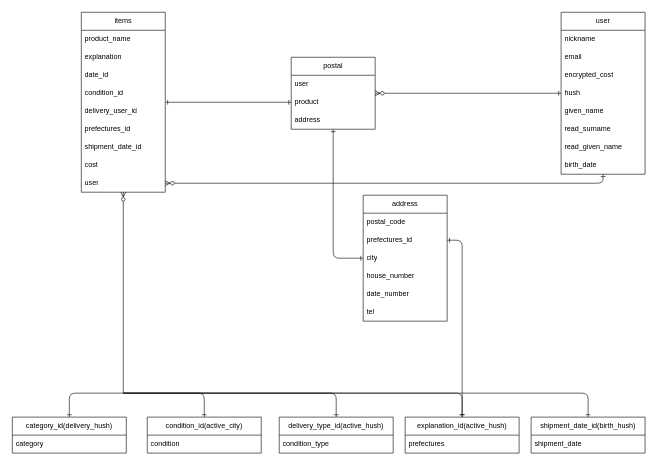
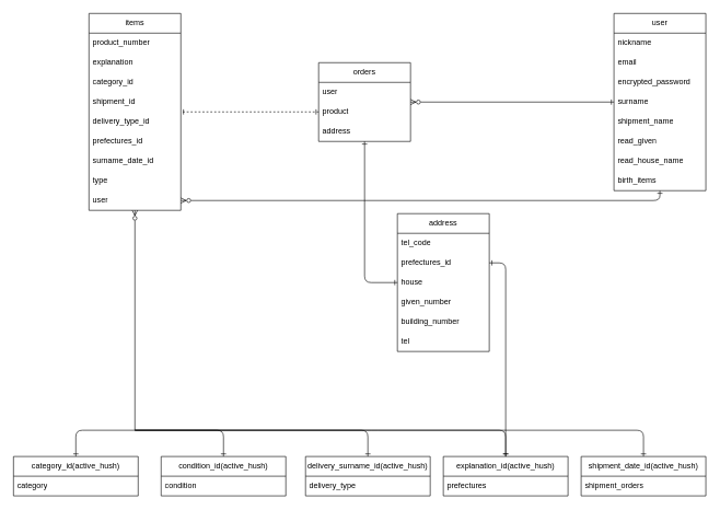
- <mxCell id="12" value="product_name" style="text;strokeColor=none;fillColor=none;align=left;verticalAlign=middle;spacingLeft=4;spacingRight=4;overflow=hidden;points=[[0,0.5],[1,0.5]];portConstraint=eastwest;rotatable=0;whiteSpace=wrap;html=1;" parent="11" vertex="1"><mxGeometry y="30" width="140" height="30" as="geometry" /></mxCell>
+ <mxCell id="12" value="product_number" style="text;strokeColor=none;fillColor=none;align=left;verticalAlign=middle;spacingLeft=4;spacingRight=4;overflow=hidden;points=[[0,0.5],[1,0.5]];portConstraint=eastwest;rotatable=0;whiteSpace=wrap;html=1;" parent="11" vertex="1"><mxGeometry y="30" width="140" height="30" as="geometry" /></mxCell>
- <mxCell id="29" value="postal" style="swimlane;fontStyle=0;childLayout=stackLayout;horizontal=1;startSize=30;horizontalStack=0;resizeParent=1;resizeParentMax=0;resizeLast=0;collapsible=1;marginBottom=0;whiteSpace=wrap;html=1;" parent="1" vertex="1"><mxGeometry x="485" y="95" width="140" height="120" as="geometry" /></mxCell>
+ <mxCell id="29" value="orders" style="swimlane;fontStyle=0;childLayout=stackLayout;horizontal=1;startSize=30;horizontalStack=0;resizeParent=1;resizeParentMax=0;resizeLast=0;collapsible=1;marginBottom=0;whiteSpace=wrap;html=1;" parent="1" vertex="1"><mxGeometry x="485" y="95" width="140" height="120" as="geometry" /></mxCell>
- <mxCell id="14" value="date_id" style="text;strokeColor=none;fillColor=none;align=left;verticalAlign=middle;spacingLeft=4;spacingRight=4;overflow=hidden;points=[[0,0.5],[1,0.5]];portConstraint=eastwest;rotatable=0;whiteSpace=wrap;html=1;" parent="11" vertex="1"><mxGeometry y="90" width="140" height="30" as="geometry" /></mxCell>
+ <mxCell id="14" value="category_id" style="text;strokeColor=none;fillColor=none;align=left;verticalAlign=middle;spacingLeft=4;spacingRight=4;overflow=hidden;points=[[0,0.5],[1,0.5]];portConstraint=eastwest;rotatable=0;whiteSpace=wrap;html=1;" parent="11" vertex="1"><mxGeometry y="90" width="140" height="30" as="geometry" /></mxCell>
- <mxCell id="5" value="encrypted_cost" style="text;strokeColor=none;fillColor=none;align=left;verticalAlign=middle;spacingLeft=4;spacingRight=4;overflow=hidden;points=[[0,0.5],[1,0.5]];portConstraint=eastwest;rotatable=0;whiteSpace=wrap;html=1;" parent="2" vertex="1"><mxGeometry y="90" width="140" height="30" as="geometry" /></mxCell>
+ <mxCell id="5" value="encrypted_password" style="text;strokeColor=none;fillColor=none;align=left;verticalAlign=middle;spacingLeft=4;spacingRight=4;overflow=hidden;points=[[0,0.5],[1,0.5]];portConstraint=eastwest;rotatable=0;whiteSpace=wrap;html=1;" parent="2" vertex="1"><mxGeometry y="90" width="140" height="30" as="geometry" /></mxCell>
- <mxCell id="15" value="condition_id" style="text;strokeColor=none;fillColor=none;align=left;verticalAlign=middle;spacingLeft=4;spacingRight=4;overflow=hidden;points=[[0,0.5],[1,0.5]];portConstraint=eastwest;rotatable=0;whiteSpace=wrap;html=1;" parent="11" vertex="1"><mxGeometry y="120" width="140" height="30" as="geometry" /></mxCell>
+ <mxCell id="15" value="shipment_id" style="text;strokeColor=none;fillColor=none;align=left;verticalAlign=middle;spacingLeft=4;spacingRight=4;overflow=hidden;points=[[0,0.5],[1,0.5]];portConstraint=eastwest;rotatable=0;whiteSpace=wrap;html=1;" parent="11" vertex="1"><mxGeometry y="120" width="140" height="30" as="geometry" /></mxCell>
- <mxCell id="6" value="hush" style="text;strokeColor=none;fillColor=none;align=left;verticalAlign=middle;spacingLeft=4;spacingRight=4;overflow=hidden;points=[[0,0.5],[1,0.5]];portConstraint=eastwest;rotatable=0;whiteSpace=wrap;html=1;" parent="2" vertex="1"><mxGeometry y="120" width="140" height="30" as="geometry" /></mxCell>
+ <mxCell id="6" value="surname" style="text;strokeColor=none;fillColor=none;align=left;verticalAlign=middle;spacingLeft=4;spacingRight=4;overflow=hidden;points=[[0,0.5],[1,0.5]];portConstraint=eastwest;rotatable=0;whiteSpace=wrap;html=1;" parent="2" vertex="1"><mxGeometry y="120" width="140" height="30" as="geometry" /></mxCell>
- <mxCell id="51" style="edgeStyle=none;html=1;startArrow=ERone;startFill=0;endArrow=ERone;endFill=0;" parent="1" source="31" target="11" edge="1"><mxGeometry relative="1" as="geometry" /></mxCell>
+ <mxCell id="51" style="edgeStyle=none;html=1;startArrow=ERone;startFill=0;endArrow=ERone;endFill=0;dashed=1;" parent="1" source="31" target="11" edge="1"><mxGeometry relative="1" as="geometry" /></mxCell>
- <mxCell id="16" value="delivery_user_id" style="text;strokeColor=none;fillColor=none;align=left;verticalAlign=middle;spacingLeft=4;spacingRight=4;overflow=hidden;points=[[0,0.5],[1,0.5]];portConstraint=eastwest;rotatable=0;whiteSpace=wrap;html=1;" parent="11" vertex="1"><mxGeometry y="150" width="140" height="30" as="geometry" /></mxCell>
+ <mxCell id="16" value="delivery_type_id" style="text;strokeColor=none;fillColor=none;align=left;verticalAlign=middle;spacingLeft=4;spacingRight=4;overflow=hidden;points=[[0,0.5],[1,0.5]];portConstraint=eastwest;rotatable=0;whiteSpace=wrap;html=1;" parent="11" vertex="1"><mxGeometry y="150" width="140" height="30" as="geometry" /></mxCell>
- <mxCell id="7" value="given_name" style="text;strokeColor=none;fillColor=none;align=left;verticalAlign=middle;spacingLeft=4;spacingRight=4;overflow=hidden;points=[[0,0.5],[1,0.5]];portConstraint=eastwest;rotatable=0;whiteSpace=wrap;html=1;" parent="2" vertex="1"><mxGeometry y="150" width="140" height="30" as="geometry" /></mxCell>
+ <mxCell id="7" value="shipment_name" style="text;strokeColor=none;fillColor=none;align=left;verticalAlign=middle;spacingLeft=4;spacingRight=4;overflow=hidden;points=[[0,0.5],[1,0.5]];portConstraint=eastwest;rotatable=0;whiteSpace=wrap;html=1;" parent="2" vertex="1"><mxGeometry y="150" width="140" height="30" as="geometry" /></mxCell>
- <mxCell id="8" value="read_surname" style="text;strokeColor=none;fillColor=none;align=left;verticalAlign=middle;spacingLeft=4;spacingRight=4;overflow=hidden;points=[[0,0.5],[1,0.5]];portConstraint=eastwest;rotatable=0;whiteSpace=wrap;html=1;" parent="2" vertex="1"><mxGeometry y="180" width="140" height="30" as="geometry" /></mxCell>
+ <mxCell id="8" value="read_given" style="text;strokeColor=none;fillColor=none;align=left;verticalAlign=middle;spacingLeft=4;spacingRight=4;overflow=hidden;points=[[0,0.5],[1,0.5]];portConstraint=eastwest;rotatable=0;whiteSpace=wrap;html=1;" parent="2" vertex="1"><mxGeometry y="180" width="140" height="30" as="geometry" /></mxCell>
- <mxCell id="18" value="shipment_date_id" style="text;strokeColor=none;fillColor=none;align=left;verticalAlign=middle;spacingLeft=4;spacingRight=4;overflow=hidden;points=[[0,0.5],[1,0.5]];portConstraint=eastwest;rotatable=0;whiteSpace=wrap;html=1;" parent="11" vertex="1"><mxGeometry y="210" width="140" height="30" as="geometry" /></mxCell>
+ <mxCell id="18" value="surname_date_id" style="text;strokeColor=none;fillColor=none;align=left;verticalAlign=middle;spacingLeft=4;spacingRight=4;overflow=hidden;points=[[0,0.5],[1,0.5]];portConstraint=eastwest;rotatable=0;whiteSpace=wrap;html=1;" parent="11" vertex="1"><mxGeometry y="210" width="140" height="30" as="geometry" /></mxCell>
- <mxCell id="9" value="read_given_name" style="text;strokeColor=none;fillColor=none;align=left;verticalAlign=middle;spacingLeft=4;spacingRight=4;overflow=hidden;points=[[0,0.5],[1,0.5]];portConstraint=eastwest;rotatable=0;whiteSpace=wrap;html=1;" parent="2" vertex="1"><mxGeometry y="210" width="140" height="30" as="geometry" /></mxCell>
+ <mxCell id="9" value="read_house_name" style="text;strokeColor=none;fillColor=none;align=left;verticalAlign=middle;spacingLeft=4;spacingRight=4;overflow=hidden;points=[[0,0.5],[1,0.5]];portConstraint=eastwest;rotatable=0;whiteSpace=wrap;html=1;" parent="2" vertex="1"><mxGeometry y="210" width="140" height="30" as="geometry" /></mxCell>
- <mxCell id="19" value="cost" style="text;strokeColor=none;fillColor=none;align=left;verticalAlign=middle;spacingLeft=4;spacingRight=4;overflow=hidden;points=[[0,0.5],[1,0.5]];portConstraint=eastwest;rotatable=0;whiteSpace=wrap;html=1;" parent="11" vertex="1"><mxGeometry y="240" width="140" height="30" as="geometry" /></mxCell>
+ <mxCell id="19" value="type" style="text;strokeColor=none;fillColor=none;align=left;verticalAlign=middle;spacingLeft=4;spacingRight=4;overflow=hidden;points=[[0,0.5],[1,0.5]];portConstraint=eastwest;rotatable=0;whiteSpace=wrap;html=1;" parent="11" vertex="1"><mxGeometry y="240" width="140" height="30" as="geometry" /></mxCell>
- <mxCell id="10" value="birth_date" style="text;strokeColor=none;fillColor=none;align=left;verticalAlign=middle;spacingLeft=4;spacingRight=4;overflow=hidden;points=[[0,0.5],[1,0.5]];portConstraint=eastwest;rotatable=0;whiteSpace=wrap;html=1;" parent="2" vertex="1"><mxGeometry y="240" width="140" height="30" as="geometry" /></mxCell>
+ <mxCell id="10" value="birth_items" style="text;strokeColor=none;fillColor=none;align=left;verticalAlign=middle;spacingLeft=4;spacingRight=4;overflow=hidden;points=[[0,0.5],[1,0.5]];portConstraint=eastwest;rotatable=0;whiteSpace=wrap;html=1;" parent="2" vertex="1"><mxGeometry y="240" width="140" height="30" as="geometry" /></mxCell>
- <mxCell id="22" value="postal_code" style="text;strokeColor=none;fillColor=none;align=left;verticalAlign=middle;spacingLeft=4;spacingRight=4;overflow=hidden;points=[[0,0.5],[1,0.5]];portConstraint=eastwest;rotatable=0;whiteSpace=wrap;html=1;" parent="21" vertex="1"><mxGeometry y="30" width="140" height="30" as="geometry" /></mxCell>
+ <mxCell id="22" value="tel_code" style="text;strokeColor=none;fillColor=none;align=left;verticalAlign=middle;spacingLeft=4;spacingRight=4;overflow=hidden;points=[[0,0.5],[1,0.5]];portConstraint=eastwest;rotatable=0;whiteSpace=wrap;html=1;" parent="21" vertex="1"><mxGeometry y="30" width="140" height="30" as="geometry" /></mxCell>
- <mxCell id="24" value="city" style="text;strokeColor=none;fillColor=none;align=left;verticalAlign=middle;spacingLeft=4;spacingRight=4;overflow=hidden;points=[[0,0.5],[1,0.5]];portConstraint=eastwest;rotatable=0;whiteSpace=wrap;html=1;" parent="21" vertex="1"><mxGeometry y="90" width="140" height="30" as="geometry" /></mxCell>
+ <mxCell id="24" value="house" style="text;strokeColor=none;fillColor=none;align=left;verticalAlign=middle;spacingLeft=4;spacingRight=4;overflow=hidden;points=[[0,0.5],[1,0.5]];portConstraint=eastwest;rotatable=0;whiteSpace=wrap;html=1;" parent="21" vertex="1"><mxGeometry y="90" width="140" height="30" as="geometry" /></mxCell>
- <mxCell id="25" value="house_number" style="text;strokeColor=none;fillColor=none;align=left;verticalAlign=middle;spacingLeft=4;spacingRight=4;overflow=hidden;points=[[0,0.5],[1,0.5]];portConstraint=eastwest;rotatable=0;whiteSpace=wrap;html=1;" parent="21" vertex="1"><mxGeometry y="120" width="140" height="30" as="geometry" /></mxCell>
+ <mxCell id="25" value="given_number" style="text;strokeColor=none;fillColor=none;align=left;verticalAlign=middle;spacingLeft=4;spacingRight=4;overflow=hidden;points=[[0,0.5],[1,0.5]];portConstraint=eastwest;rotatable=0;whiteSpace=wrap;html=1;" parent="21" vertex="1"><mxGeometry y="120" width="140" height="30" as="geometry" /></mxCell>
- <mxCell id="26" value="date_number" style="text;strokeColor=none;fillColor=none;align=left;verticalAlign=middle;spacingLeft=4;spacingRight=4;overflow=hidden;points=[[0,0.5],[1,0.5]];portConstraint=eastwest;rotatable=0;whiteSpace=wrap;html=1;" parent="21" vertex="1"><mxGeometry y="150" width="140" height="30" as="geometry" /></mxCell>
+ <mxCell id="26" value="building_number" style="text;strokeColor=none;fillColor=none;align=left;verticalAlign=middle;spacingLeft=4;spacingRight=4;overflow=hidden;points=[[0,0.5],[1,0.5]];portConstraint=eastwest;rotatable=0;whiteSpace=wrap;html=1;" parent="21" vertex="1"><mxGeometry y="150" width="140" height="30" as="geometry" /></mxCell>
- <mxCell id="34" value="category_&lt;span style=&quot;text-align: left;&quot;&gt;id(delivery_hush)&lt;/span&gt;" style="swimlane;fontStyle=0;childLayout=stackLayout;horizontal=1;startSize=30;horizontalStack=0;resizeParent=1;resizeParentMax=0;resizeLast=0;collapsible=1;marginBottom=0;whiteSpace=wrap;html=1;" parent="1" vertex="1"><mxGeometry x="20" y="695" width="190" height="60" as="geometry" /></mxCell>
+ <mxCell id="34" value="category_&lt;span style=&quot;text-align: left;&quot;&gt;id(active_hush)&lt;/span&gt;" style="swimlane;fontStyle=0;childLayout=stackLayout;horizontal=1;startSize=30;horizontalStack=0;resizeParent=1;resizeParentMax=0;resizeLast=0;collapsible=1;marginBottom=0;whiteSpace=wrap;html=1;" parent="1" vertex="1"><mxGeometry x="20" y="695" width="190" height="60" as="geometry" /></mxCell>
- <mxCell id="37" value="&lt;span style=&quot;text-align: left;&quot;&gt;condition_&lt;/span&gt;&lt;span style=&quot;text-align: left;&quot;&gt;id(active_city)&lt;/span&gt;" style="swimlane;fontStyle=0;childLayout=stackLayout;horizontal=1;startSize=30;horizontalStack=0;resizeParent=1;resizeParentMax=0;resizeLast=0;collapsible=1;marginBottom=0;whiteSpace=wrap;html=1;" parent="1" vertex="1"><mxGeometry x="245" y="695" width="190" height="60" as="geometry" /></mxCell>
+ <mxCell id="37" value="&lt;span style=&quot;text-align: left;&quot;&gt;condition_&lt;/span&gt;&lt;span style=&quot;text-align: left;&quot;&gt;id(active_hush)&lt;/span&gt;" style="swimlane;fontStyle=0;childLayout=stackLayout;horizontal=1;startSize=30;horizontalStack=0;resizeParent=1;resizeParentMax=0;resizeLast=0;collapsible=1;marginBottom=0;whiteSpace=wrap;html=1;" parent="1" vertex="1"><mxGeometry x="245" y="695" width="190" height="60" as="geometry" /></mxCell>
- <mxCell id="43" value="&lt;span style=&quot;text-align: left;&quot;&gt;delivery_type_id(active_hush)&lt;/span&gt;" style="swimlane;fontStyle=0;childLayout=stackLayout;horizontal=1;startSize=30;horizontalStack=0;resizeParent=1;resizeParentMax=0;resizeLast=0;collapsible=1;marginBottom=0;whiteSpace=wrap;html=1;" parent="1" vertex="1"><mxGeometry x="465" y="695" width="190" height="60" as="geometry" /></mxCell>
+ <mxCell id="43" value="&lt;span style=&quot;text-align: left;&quot;&gt;delivery_surname_id(active_hush)&lt;/span&gt;" style="swimlane;fontStyle=0;childLayout=stackLayout;horizontal=1;startSize=30;horizontalStack=0;resizeParent=1;resizeParentMax=0;resizeLast=0;collapsible=1;marginBottom=0;whiteSpace=wrap;html=1;" parent="1" vertex="1"><mxGeometry x="465" y="695" width="190" height="60" as="geometry" /></mxCell>
- <mxCell id="46" value="&lt;span style=&quot;text-align: left;&quot;&gt;shipment_date_&lt;/span&gt;&lt;span style=&quot;text-align: left;&quot;&gt;id(birth_hush)&lt;/span&gt;" style="swimlane;fontStyle=0;childLayout=stackLayout;horizontal=1;startSize=30;horizontalStack=0;resizeParent=1;resizeParentMax=0;resizeLast=0;collapsible=1;marginBottom=0;whiteSpace=wrap;html=1;" parent="1" vertex="1"><mxGeometry x="885" y="695" width="190" height="60" as="geometry" /></mxCell>
+ <mxCell id="46" value="&lt;span style=&quot;text-align: left;&quot;&gt;shipment_date_&lt;/span&gt;&lt;span style=&quot;text-align: left;&quot;&gt;id(active_hush)&lt;/span&gt;" style="swimlane;fontStyle=0;childLayout=stackLayout;horizontal=1;startSize=30;horizontalStack=0;resizeParent=1;resizeParentMax=0;resizeLast=0;collapsible=1;marginBottom=0;whiteSpace=wrap;html=1;" parent="1" vertex="1"><mxGeometry x="885" y="695" width="190" height="60" as="geometry" /></mxCell>
- <mxCell id="44" value="condition_type" style="text;strokeColor=none;fillColor=none;align=left;verticalAlign=middle;spacingLeft=4;spacingRight=4;overflow=hidden;points=[[0,0.5],[1,0.5]];portConstraint=eastwest;rotatable=0;whiteSpace=wrap;html=1;" parent="43" vertex="1"><mxGeometry y="30" width="190" height="30" as="geometry" /></mxCell>
+ <mxCell id="44" value="delivery_type" style="text;strokeColor=none;fillColor=none;align=left;verticalAlign=middle;spacingLeft=4;spacingRight=4;overflow=hidden;points=[[0,0.5],[1,0.5]];portConstraint=eastwest;rotatable=0;whiteSpace=wrap;html=1;" parent="43" vertex="1"><mxGeometry y="30" width="190" height="30" as="geometry" /></mxCell>
- <mxCell id="47" value="shipment_date" style="text;strokeColor=none;fillColor=none;align=left;verticalAlign=middle;spacingLeft=4;spacingRight=4;overflow=hidden;points=[[0,0.5],[1,0.5]];portConstraint=eastwest;rotatable=0;whiteSpace=wrap;html=1;" parent="46" vertex="1"><mxGeometry y="30" width="190" height="30" as="geometry" /></mxCell>
+ <mxCell id="47" value="shipment_orders" style="text;strokeColor=none;fillColor=none;align=left;verticalAlign=middle;spacingLeft=4;spacingRight=4;overflow=hidden;points=[[0,0.5],[1,0.5]];portConstraint=eastwest;rotatable=0;whiteSpace=wrap;html=1;" parent="46" vertex="1"><mxGeometry y="30" width="190" height="30" as="geometry" /></mxCell>
